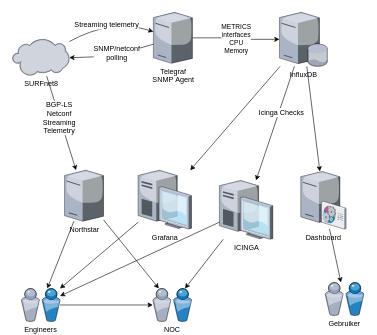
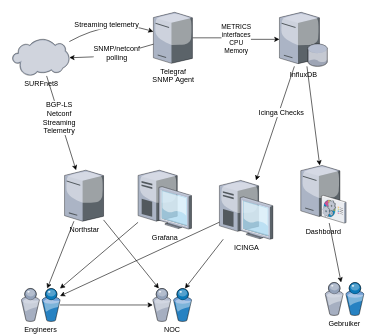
- <mxCell id="23" style="edgeStyle=none;rounded=0;orthogonalLoop=1;jettySize=auto;html=1;startArrow=classic;startFill=1;endArrow=none;endFill=0;" parent="1" source="24" target="2" edge="1"><mxGeometry relative="1" as="geometry" /></mxCell>
- <mxCell id="10" value="Dashboard" style="verticalLabelPosition=bottom;aspect=fixed;html=1;verticalAlign=top;strokeColor=none;align=center;outlineConnect=0;shape=mxgraph.citrix.command_center;" parent="1" vertex="1"><mxGeometry x="500.5" y="285" width="75.5" height="96" as="geometry" /></mxCell>
+ <mxCell id="10" value="Dashboard" style="verticalLabelPosition=bottom;aspect=fixed;html=1;verticalAlign=top;strokeColor=none;align=center;outlineConnect=0;shape=mxgraph.citrix.command_center;" parent="1" vertex="1"><mxGeometry x="500.5" y="275" width="75.5" height="96" as="geometry" /></mxCell>
